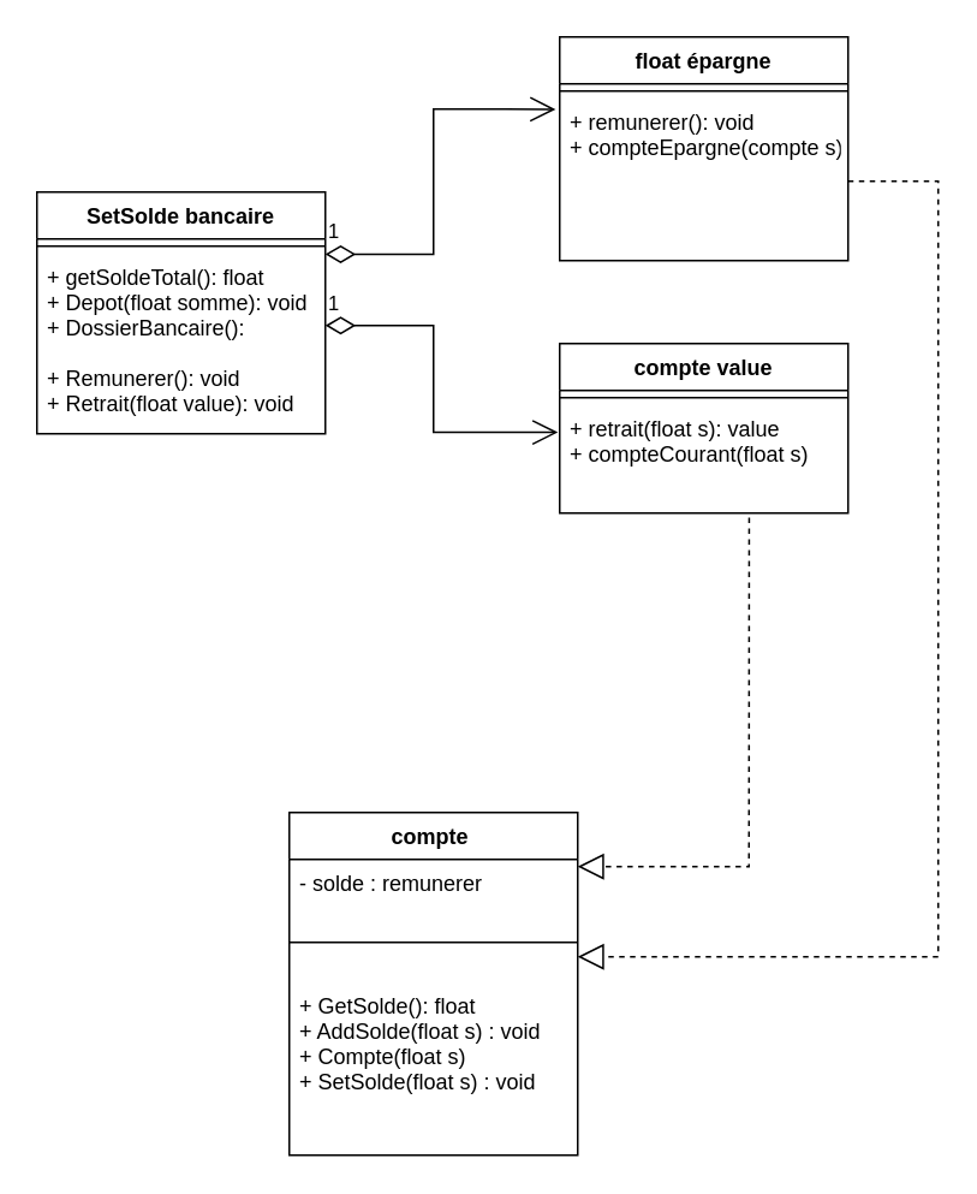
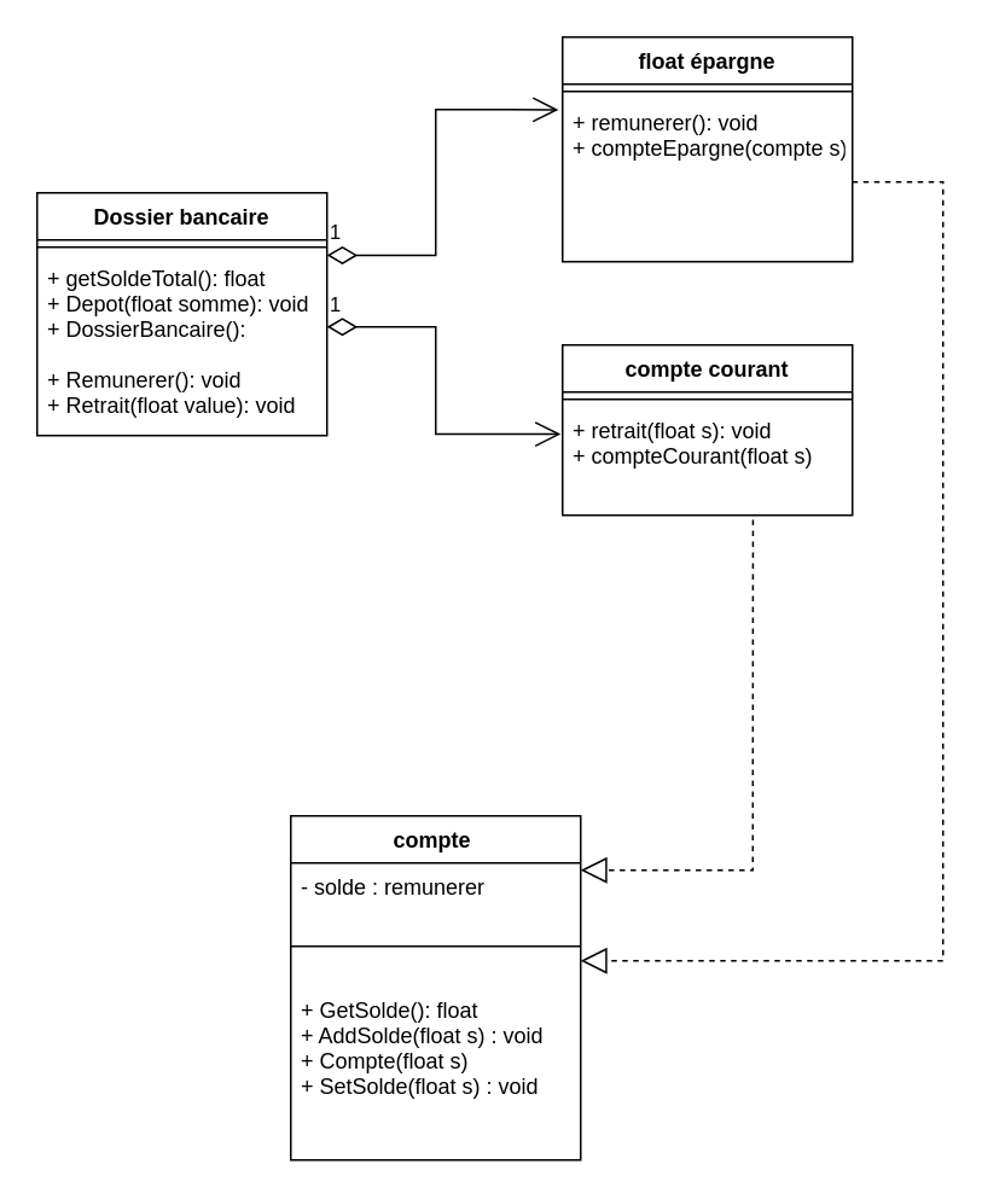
- <mxCell id="8" value="SetSolde bancaire" style="swimlane;fontStyle=1;align=center;verticalAlign=top;childLayout=stackLayout;horizontal=1;startSize=26;horizontalStack=0;resizeParent=1;resizeParentMax=0;resizeLast=0;collapsible=1;marginBottom=0;" vertex="1" parent="1"><mxGeometry x="20" y="106" width="160" height="134" as="geometry" /></mxCell>
+ <mxCell id="8" value="Dossier bancaire" style="swimlane;fontStyle=1;align=center;verticalAlign=top;childLayout=stackLayout;horizontal=1;startSize=26;horizontalStack=0;resizeParent=1;resizeParentMax=0;resizeLast=0;collapsible=1;marginBottom=0;" vertex="1" parent="1"><mxGeometry x="20" y="106" width="160" height="134" as="geometry" /></mxCell>
- <mxCell id="5" value="compte value" style="swimlane;fontStyle=1;align=center;verticalAlign=top;childLayout=stackLayout;horizontal=1;startSize=26;horizontalStack=0;resizeParent=1;resizeParentMax=0;resizeLast=0;collapsible=1;marginBottom=0;" vertex="1" parent="1"><mxGeometry x="310" y="190" width="160" height="94" as="geometry" /></mxCell>
+ <mxCell id="5" value="compte courant" style="swimlane;fontStyle=1;align=center;verticalAlign=top;childLayout=stackLayout;horizontal=1;startSize=26;horizontalStack=0;resizeParent=1;resizeParentMax=0;resizeLast=0;collapsible=1;marginBottom=0;" vertex="1" parent="1"><mxGeometry x="310" y="190" width="160" height="94" as="geometry" /></mxCell>
- <mxCell id="7" value="+ retrait(float s): value&#10;+ compteCourant(float s)&#10;" style="text;strokeColor=none;fillColor=none;align=left;verticalAlign=top;spacingLeft=4;spacingRight=4;overflow=hidden;rotatable=0;points=[[0,0.5],[1,0.5]];portConstraint=eastwest;" vertex="1" parent="5"><mxGeometry y="34" width="160" height="60" as="geometry" /></mxCell>
+ <mxCell id="7" value="+ retrait(float s): void&#10;+ compteCourant(float s)&#10;" style="text;strokeColor=none;fillColor=none;align=left;verticalAlign=top;spacingLeft=4;spacingRight=4;overflow=hidden;rotatable=0;points=[[0,0.5],[1,0.5]];portConstraint=eastwest;" vertex="1" parent="5"><mxGeometry y="34" width="160" height="60" as="geometry" /></mxCell>
